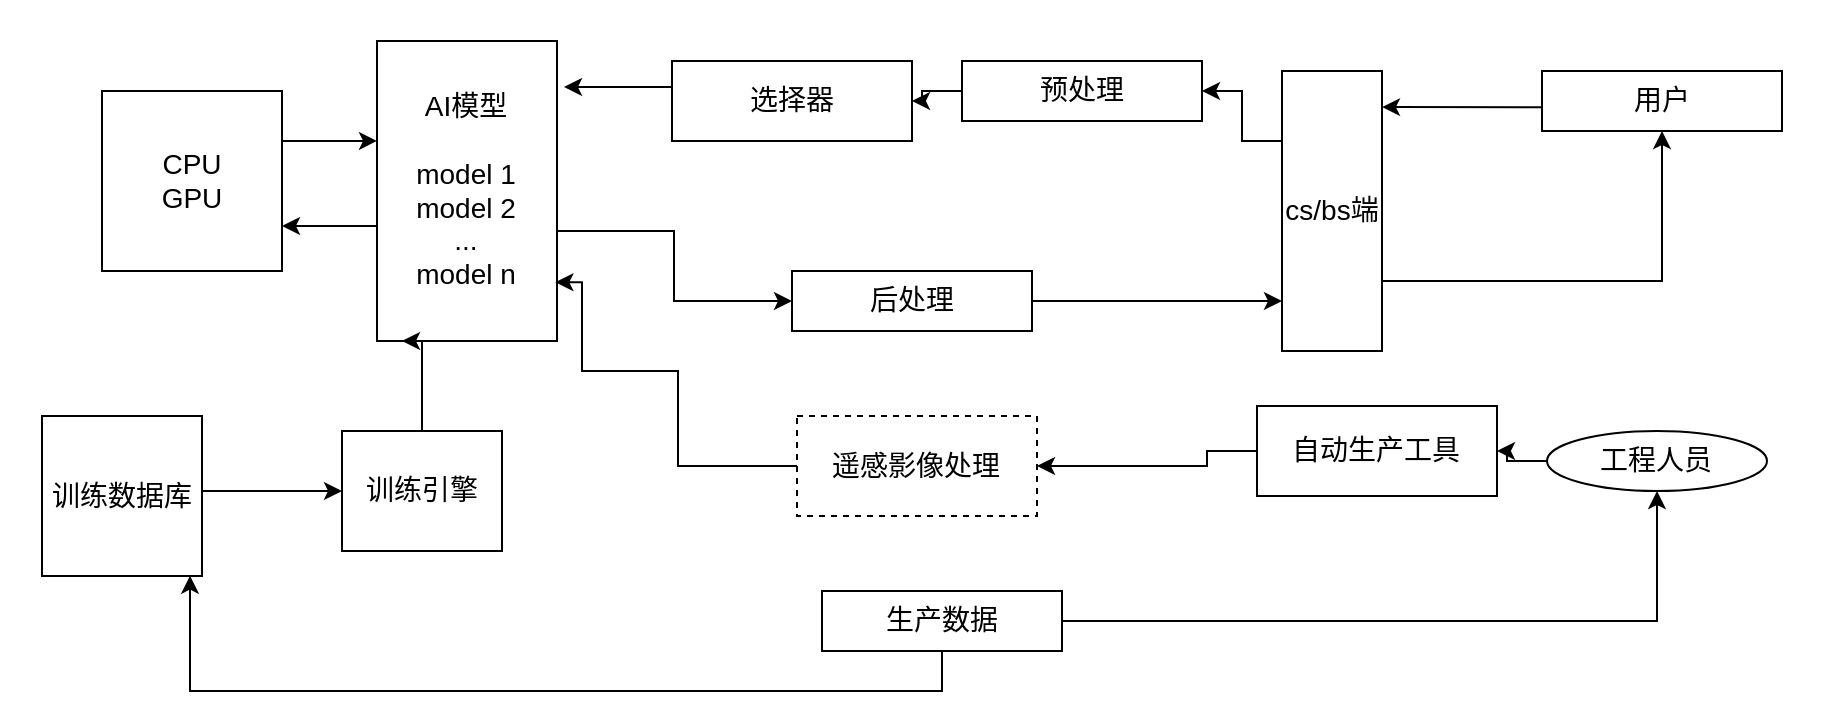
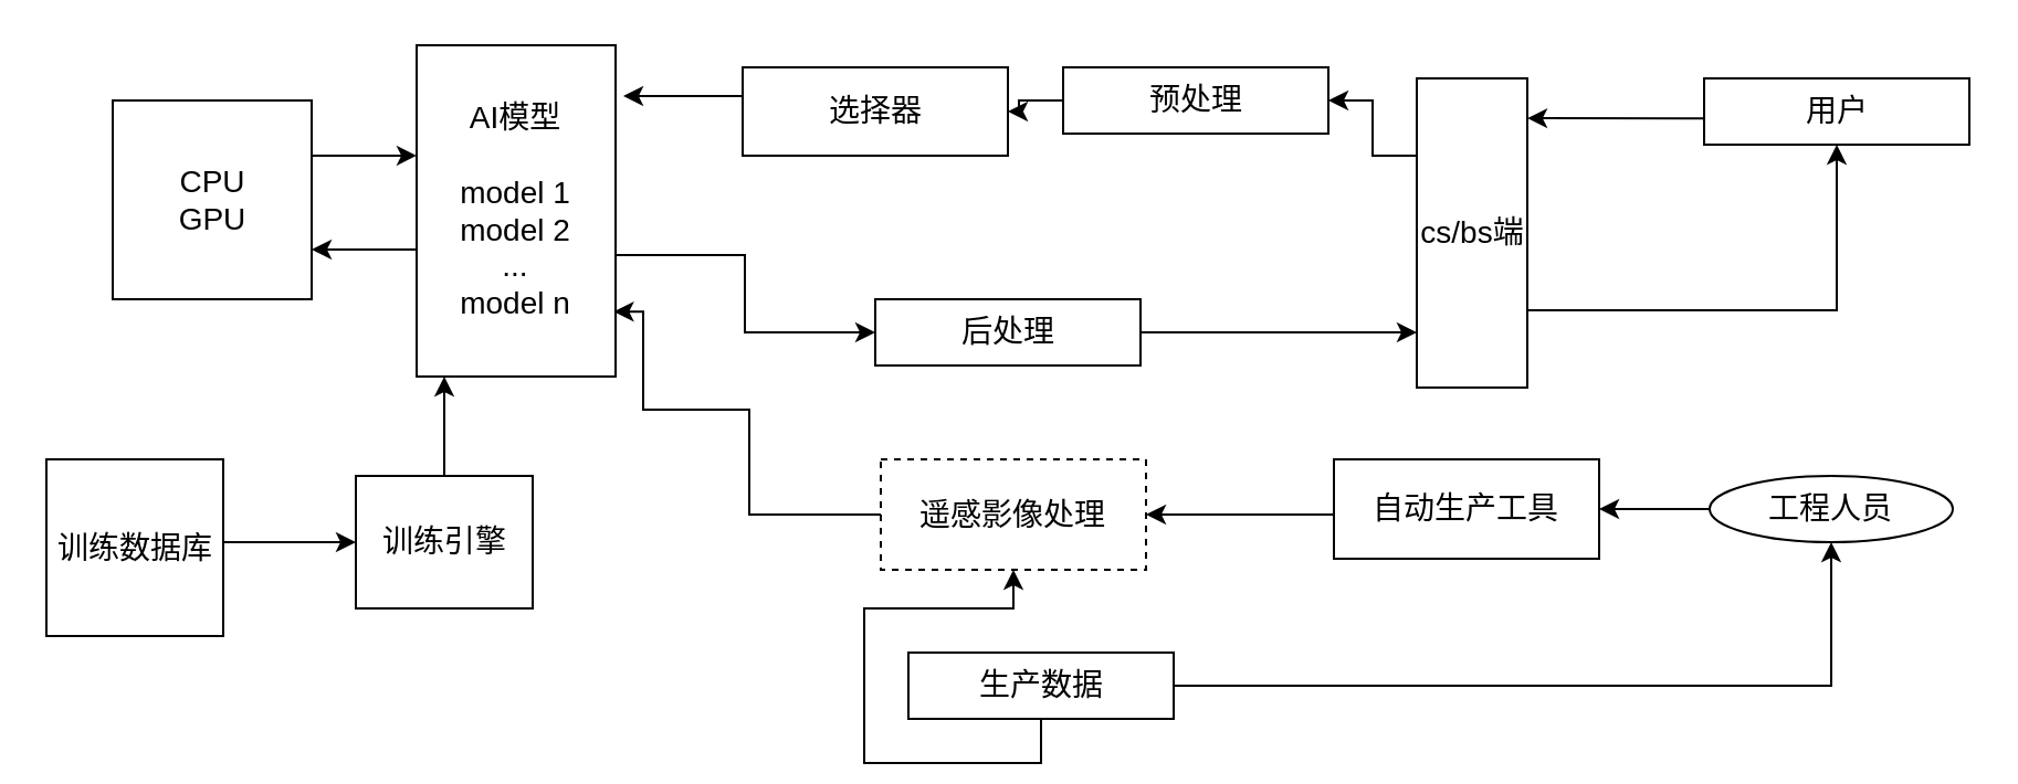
- <mxCell id="23" value="自动生产工具" style="rounded=0;whiteSpace=wrap;html=1;fontSize=14;" vertex="1" parent="1"><mxGeometry x="628" y="202.5" width="120" height="45" as="geometry" /></mxCell>
+ <mxCell id="23" value="自动生产工具" style="rounded=0;whiteSpace=wrap;html=1;fontSize=14;" vertex="1" parent="1"><mxGeometry x="603" y="207.5" width="120" height="45" as="geometry" /></mxCell>
- <mxCell id="21" value="训练引擎" style="rounded=0;whiteSpace=wrap;html=1;fontSize=14;" vertex="1" parent="1"><mxGeometry x="170.5" y="215" width="80" height="60" as="geometry" /></mxCell>
+ <mxCell id="21" value="训练引擎" style="rounded=0;whiteSpace=wrap;html=1;fontSize=14;" vertex="1" parent="1"><mxGeometry x="160.5" y="215" width="80" height="60" as="geometry" /></mxCell>
- <mxCell id="29" style="edgeStyle=orthogonalEdgeStyle;rounded=0;orthogonalLoop=1;jettySize=auto;html=1;exitX=0.5;exitY=1;exitDx=0;exitDy=0;entryX=0.925;entryY=0.998;entryDx=0;entryDy=0;entryPerimeter=0;fontSize=14;" edge="1" parent="1" source="30" target="19"><mxGeometry relative="1" as="geometry" /></mxCell>
+ <mxCell id="29" style="edgeStyle=orthogonalEdgeStyle;rounded=0;orthogonalLoop=1;jettySize=auto;html=1;exitX=0.5;exitY=1;exitDx=0;exitDy=0;fontSize=14;" edge="1" parent="1" source="30" target="27"><mxGeometry relative="1" as="geometry" /></mxCell>
